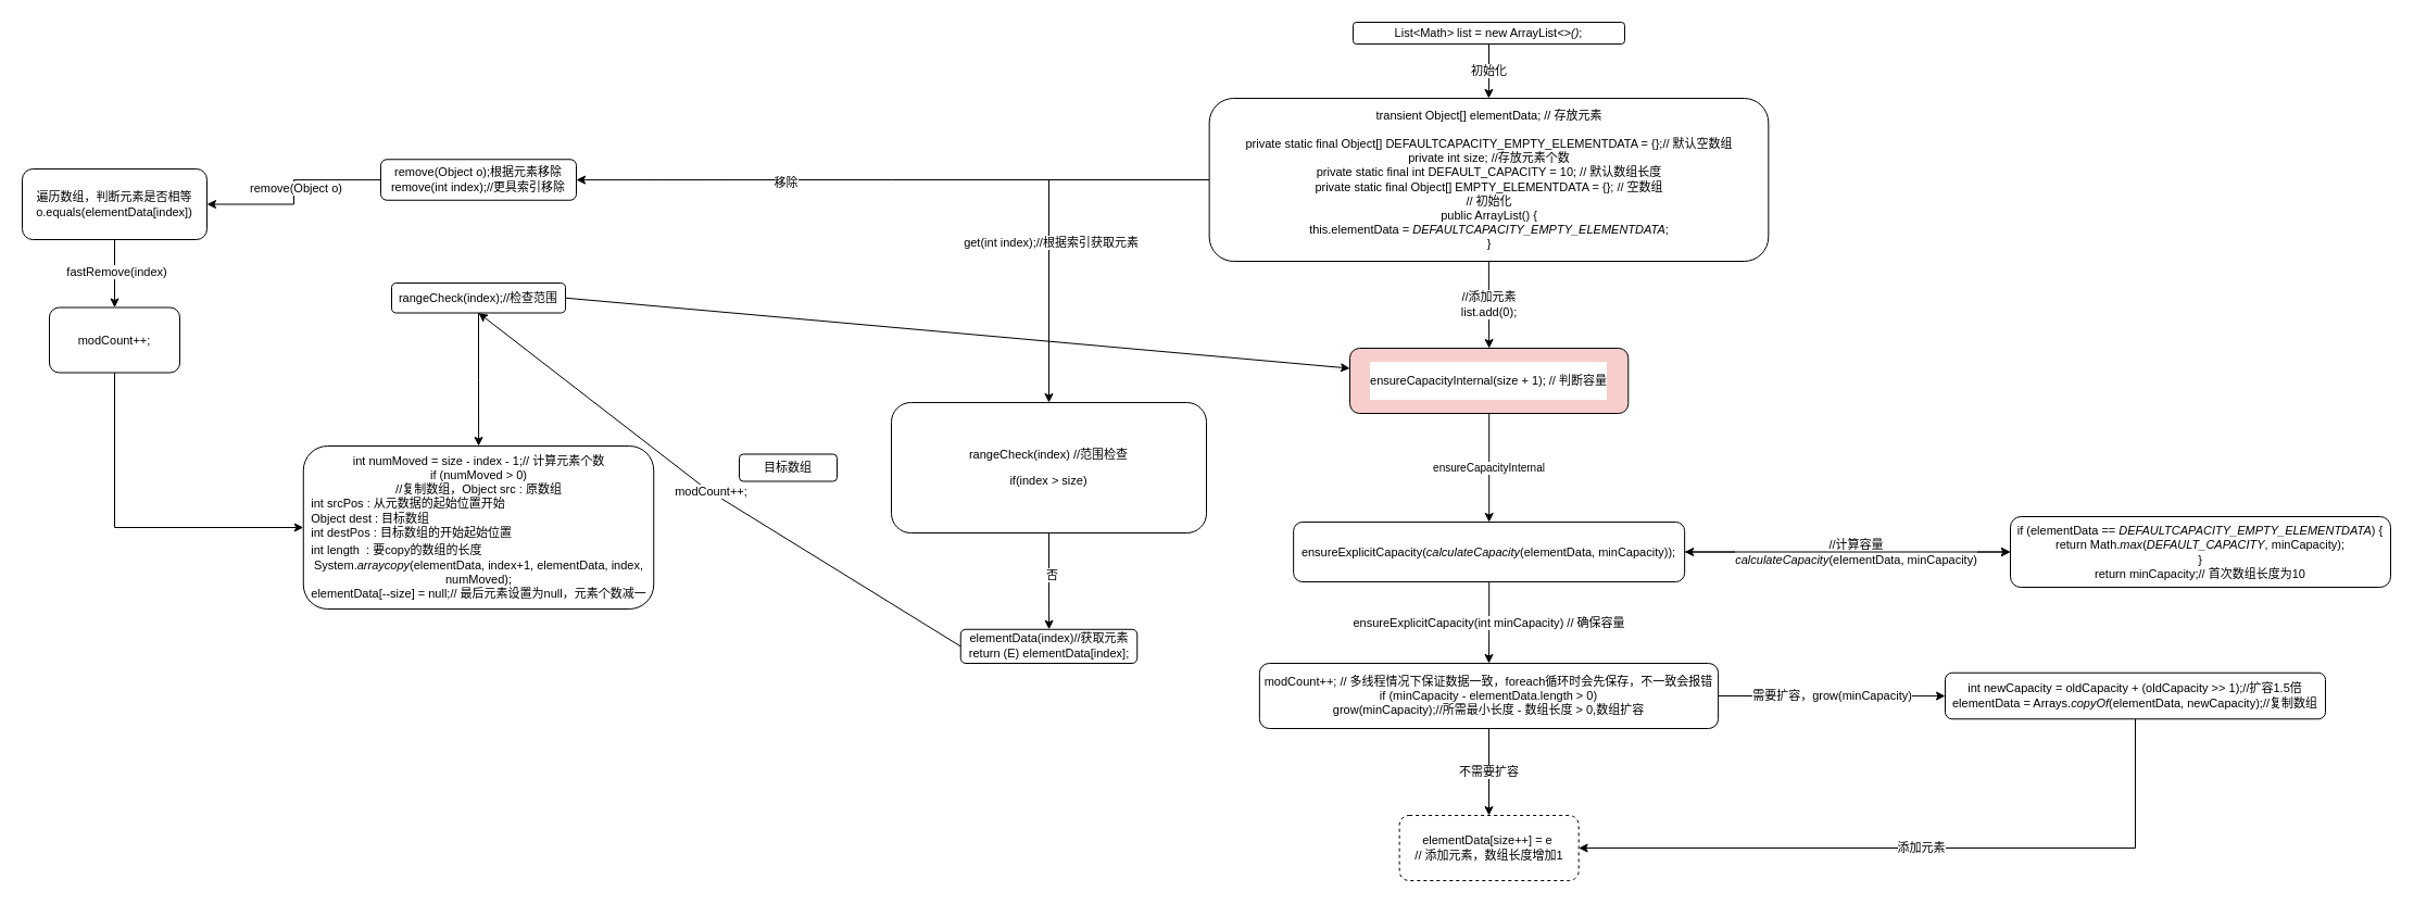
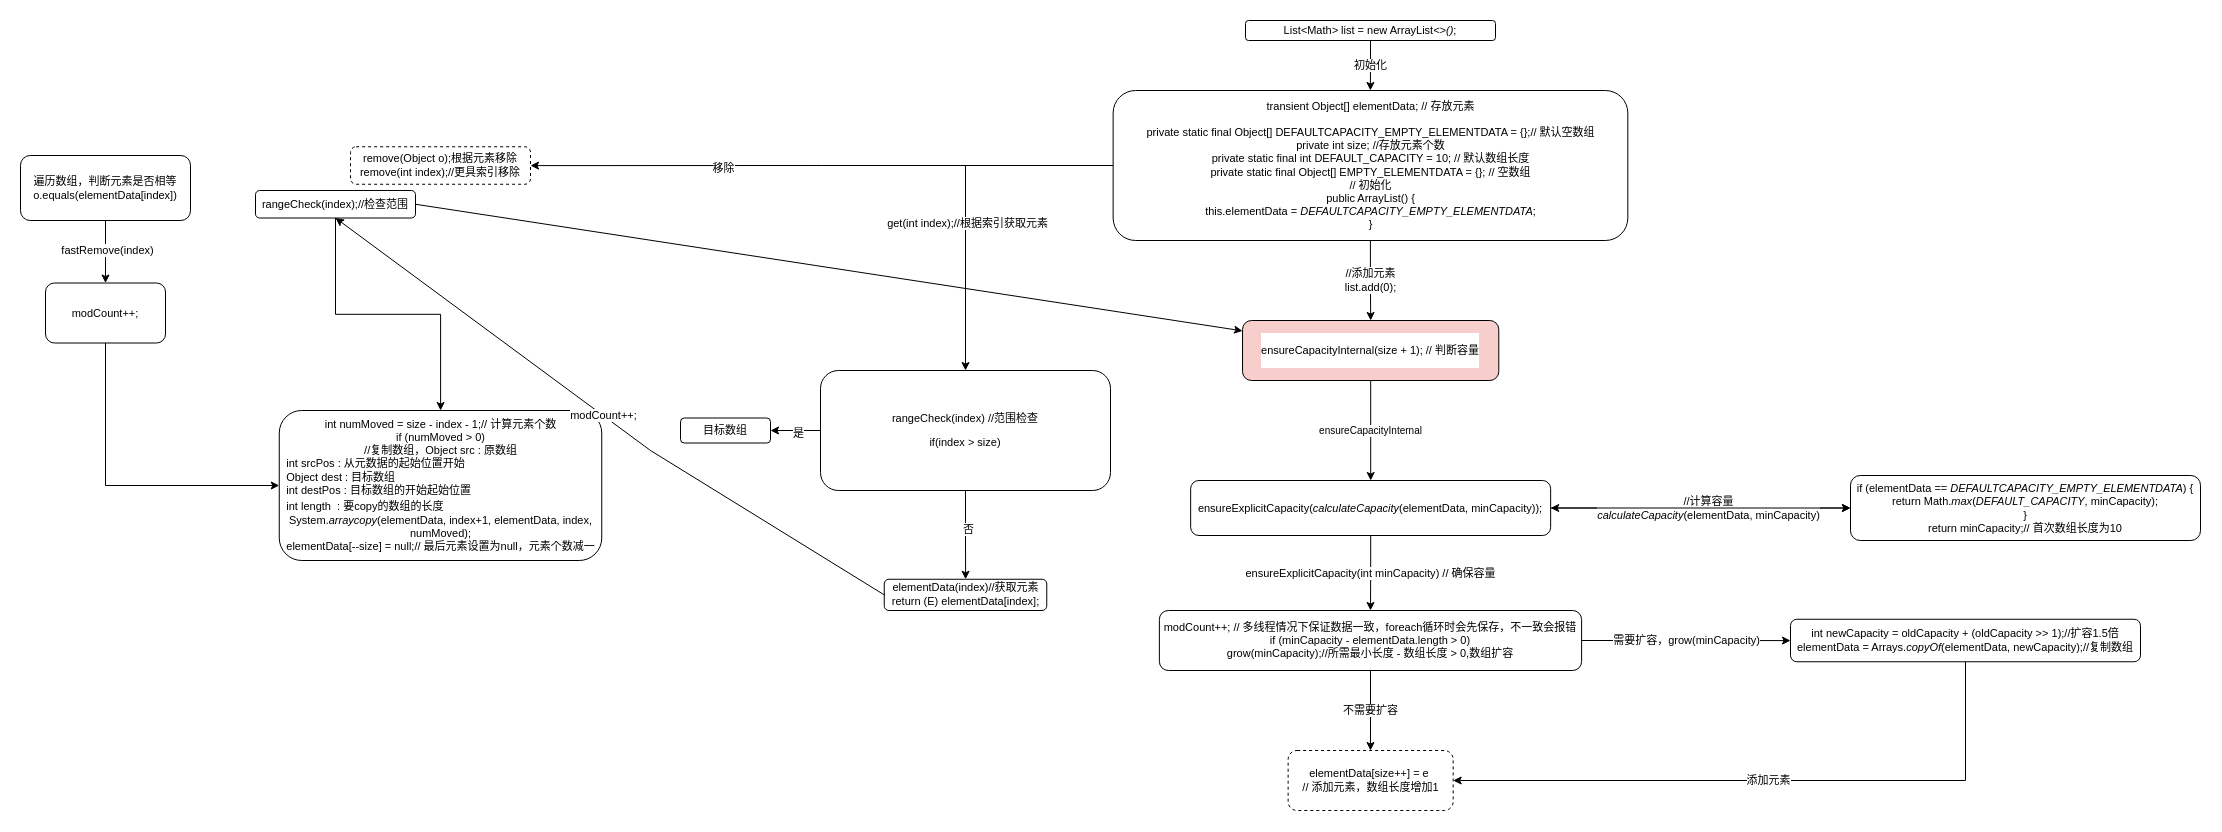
- <mxCell id="34" value="&lt;div style=&quot;font-size: 11px&quot;&gt;&lt;span style=&quot;font-size: 11px&quot;&gt;remove&lt;/span&gt;(Object o);根据元素移除&lt;/div&gt;&lt;div style=&quot;font-size: 11px&quot;&gt;remove&lt;span style=&quot;white-space: normal&quot;&gt;(&lt;/span&gt;&lt;span style=&quot;white-space: normal&quot;&gt;int &lt;/span&gt;&lt;span style=&quot;white-space: normal&quot;&gt;index);//更具索引移除&lt;/span&gt;&lt;/div&gt;" style="whiteSpace=wrap;html=1;fontSize=11;rounded=1;labelBackgroundColor=default;gradientColor=none;labelBorderColor=none;fontColor=default;fontFamily=Helvetica;" vertex="1" parent="1"><mxGeometry x="350" y="146.25" width="180.01" height="37.5" as="geometry" /></mxCell>
+ <mxCell id="34" value="&lt;div style=&quot;font-size: 11px&quot;&gt;&lt;span style=&quot;font-size: 11px&quot;&gt;remove&lt;/span&gt;(Object o);根据元素移除&lt;/div&gt;&lt;div style=&quot;font-size: 11px&quot;&gt;remove&lt;span style=&quot;white-space: normal&quot;&gt;(&lt;/span&gt;&lt;span style=&quot;white-space: normal&quot;&gt;int &lt;/span&gt;&lt;span style=&quot;white-space: normal&quot;&gt;index);//更具索引移除&lt;/span&gt;&lt;/div&gt;" style="whiteSpace=wrap;html=1;fontSize=11;rounded=1;labelBackgroundColor=default;gradientColor=none;labelBorderColor=none;fontColor=default;fontFamily=Helvetica;dashed=1;" vertex="1" parent="1"><mxGeometry x="350" y="146.25" width="180.01" height="37.5" as="geometry" /></mxCell>
- <mxCell id="32" value="" style="edgeStyle=orthogonalEdgeStyle;rounded=0;orthogonalLoop=1;jettySize=auto;html=1;labelBackgroundColor=default;fontFamily=Helvetica;fontSize=11;fontColor=default;" edge="1" parent="1" source="34" target="42"><mxGeometry relative="1" as="geometry" /></mxCell>
- <mxCell id="33" value="&lt;span&gt;remove&lt;/span&gt;&lt;span&gt;(Object o)&lt;/span&gt;" style="edgeLabel;html=1;align=center;verticalAlign=middle;resizable=0;points=[];fontSize=11;fontFamily=Helvetica;fontColor=default;" vertex="1" connectable="0" parent="32"><mxGeometry x="-0.045" y="1" relative="1" as="geometry"><mxPoint as="offset" /></mxGeometry></mxCell>
- <mxCell id="36" value="rangeCheck(index);//检查范围" style="whiteSpace=wrap;html=1;fontSize=11;rounded=1;labelBackgroundColor=default;gradientColor=none;labelBorderColor=none;" vertex="1" parent="1"><mxGeometry x="360.01" y="260" width="159.99" height="27.5" as="geometry" /></mxCell>
+ <mxCell id="36" value="rangeCheck(index);//检查范围" style="whiteSpace=wrap;html=1;fontSize=11;rounded=1;labelBackgroundColor=default;gradientColor=none;labelBorderColor=none;" vertex="1" parent="1"><mxGeometry x="255.01" y="190" width="159.99" height="27.5" as="geometry" /></mxCell>
+ <mxCell id="25" value="" style="edgeStyle=orthogonalEdgeStyle;rounded=0;orthogonalLoop=1;jettySize=auto;html=1;labelBackgroundColor=default;fontFamily=Helvetica;fontSize=11;fontColor=default;" edge="1" parent="1" source="29" target="30"><mxGeometry relative="1" as="geometry" /></mxCell>
+ <mxCell id="26" value="是" style="edgeLabel;html=1;align=center;verticalAlign=middle;resizable=0;points=[];fontSize=11;fontFamily=Helvetica;fontColor=default;" vertex="1" connectable="0" parent="25"><mxGeometry x="-0.068" y="2" relative="1" as="geometry"><mxPoint as="offset" /></mxGeometry></mxCell>
